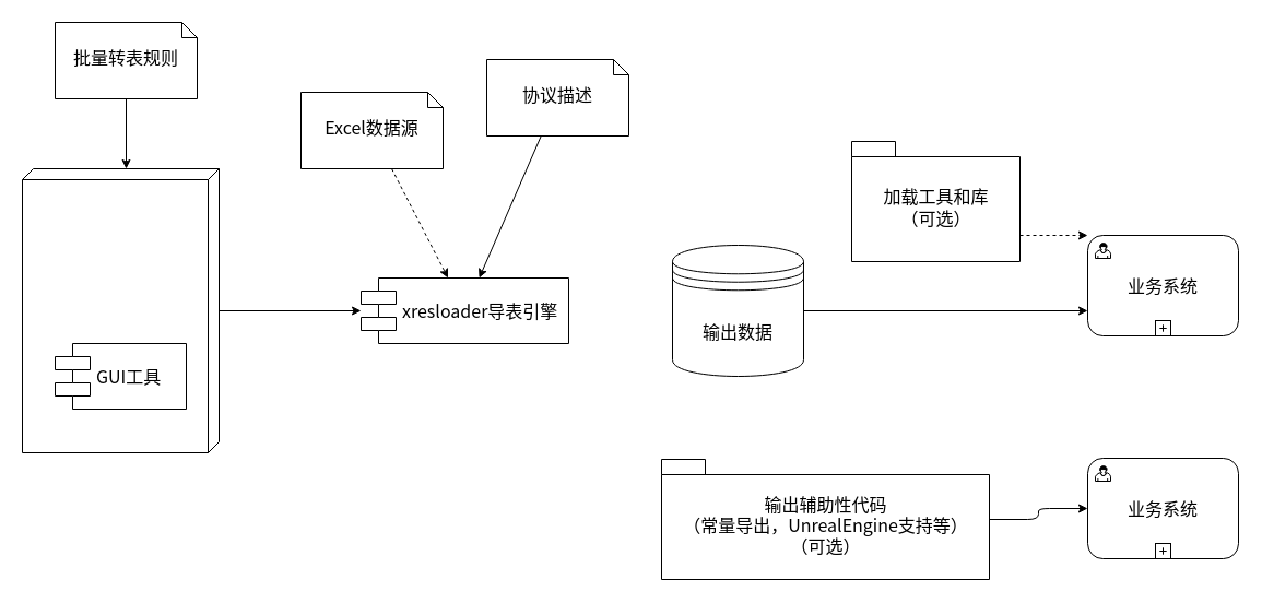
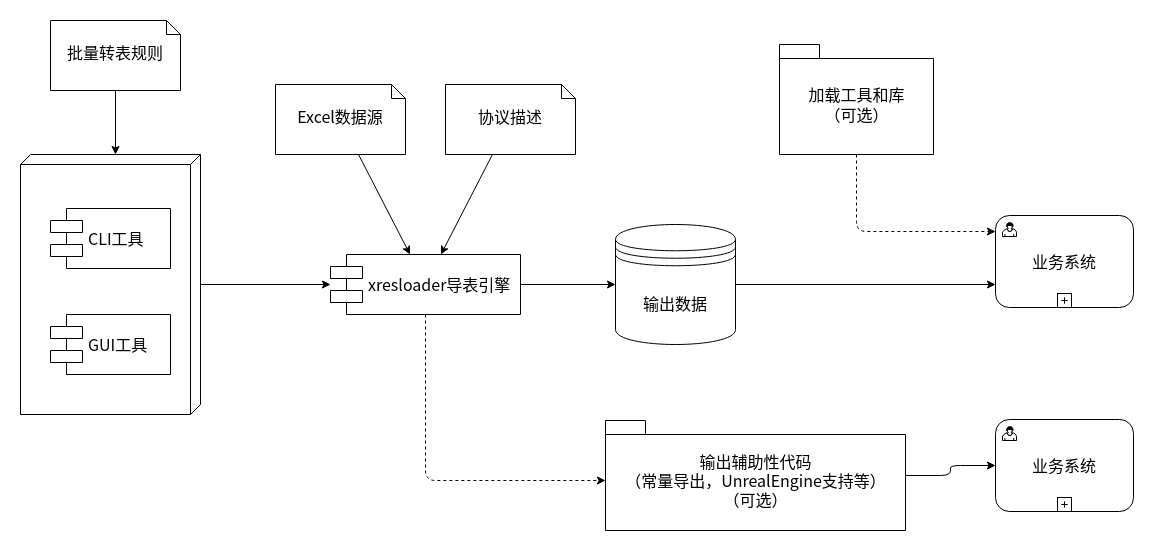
- <mxCell id="13" value="协议描述" style="shape=note;whiteSpace=wrap;html=1;size=14;verticalAlign=middle;align=center;spacingTop=-6;fontFamily=Noto Sans CJK SC;fontSize=16;" vertex="1" parent="1"><mxGeometry x="445" y="54" width="130" height="70" as="geometry" /></mxCell>
+ <mxCell id="13" value="协议描述" style="shape=note;whiteSpace=wrap;html=1;size=14;verticalAlign=middle;align=center;spacingTop=-6;fontFamily=Noto Sans CJK SC;fontSize=16;" vertex="1" parent="1"><mxGeometry x="445" y="84" width="130" height="70" as="geometry" /></mxCell>
- <mxCell id="21" value="加载工具和库&lt;br&gt;（可选）" style="shape=folder;fontStyle=0;spacingTop=10;tabWidth=40;tabHeight=14;tabPosition=left;html=1;fontFamily=Noto Sans CJK SC;fontSize=16;align=center;" vertex="1" parent="1"><mxGeometry x="779" y="129" width="154" height="110" as="geometry" /></mxCell>
+ <mxCell id="21" value="加载工具和库&lt;br&gt;（可选）" style="shape=folder;fontStyle=0;spacingTop=10;tabWidth=40;tabHeight=14;tabPosition=left;html=1;fontFamily=Noto Sans CJK SC;fontSize=16;align=center;" vertex="1" parent="1"><mxGeometry x="779" y="44" width="154" height="110" as="geometry" /></mxCell>
- <mxCell id="14" value="" style="endArrow=classic;html=1;fontFamily=Noto Sans CJK SC;fontSize=16;strokeColor=#000000;jumpStyle=none;fixDash=0;snapToPoint=0;dashed=1;" edge="1" parent="1" source="12" target="10"><mxGeometry width="50" height="50" relative="1" as="geometry"><mxPoint x="25" y="490" as="sourcePoint" /><mxPoint x="75" y="440" as="targetPoint" /></mxGeometry></mxCell>
+ <mxCell id="14" value="" style="endArrow=classic;html=1;fontFamily=Noto Sans CJK SC;fontSize=16;strokeColor=#000000;jumpStyle=none;fixDash=0;snapToPoint=0;" edge="1" parent="1" source="12" target="10"><mxGeometry width="50" height="50" relative="1" as="geometry"><mxPoint x="25" y="490" as="sourcePoint" /><mxPoint x="75" y="440" as="targetPoint" /></mxGeometry></mxCell>
+ <mxCell id="6" value="CLI工具" style="shape=component;align=left;spacingLeft=36;fontFamily=Noto Sans CJK SC;fontSize=16;" vertex="1" parent="4"><mxGeometry x="30" y="54" width="120" height="60" as="geometry" /></mxCell>
+ <mxCell id="8" value="" style="edgeStyle=orthogonalEdgeStyle;rounded=1;jumpStyle=none;orthogonalLoop=1;jettySize=auto;html=1;strokeColor=#000000;fontFamily=Noto Sans CJK SC;fontSize=16;" edge="1" parent="1" source="10" target="17"><mxGeometry relative="1" as="geometry"><mxPoint x="600" y="284" as="targetPoint" /></mxGeometry></mxCell>
+ <mxCell id="9" value="" style="edgeStyle=orthogonalEdgeStyle;rounded=1;jumpStyle=none;orthogonalLoop=1;jettySize=auto;html=1;strokeColor=#000000;fontFamily=Noto Sans CJK SC;fontSize=16;dashed=1;" edge="1" parent="1" source="10" target="19"><mxGeometry relative="1" as="geometry"><mxPoint x="425" y="394" as="targetPoint" /><Array as="points"><mxPoint x="425" y="480" /></Array></mxGeometry></mxCell>
